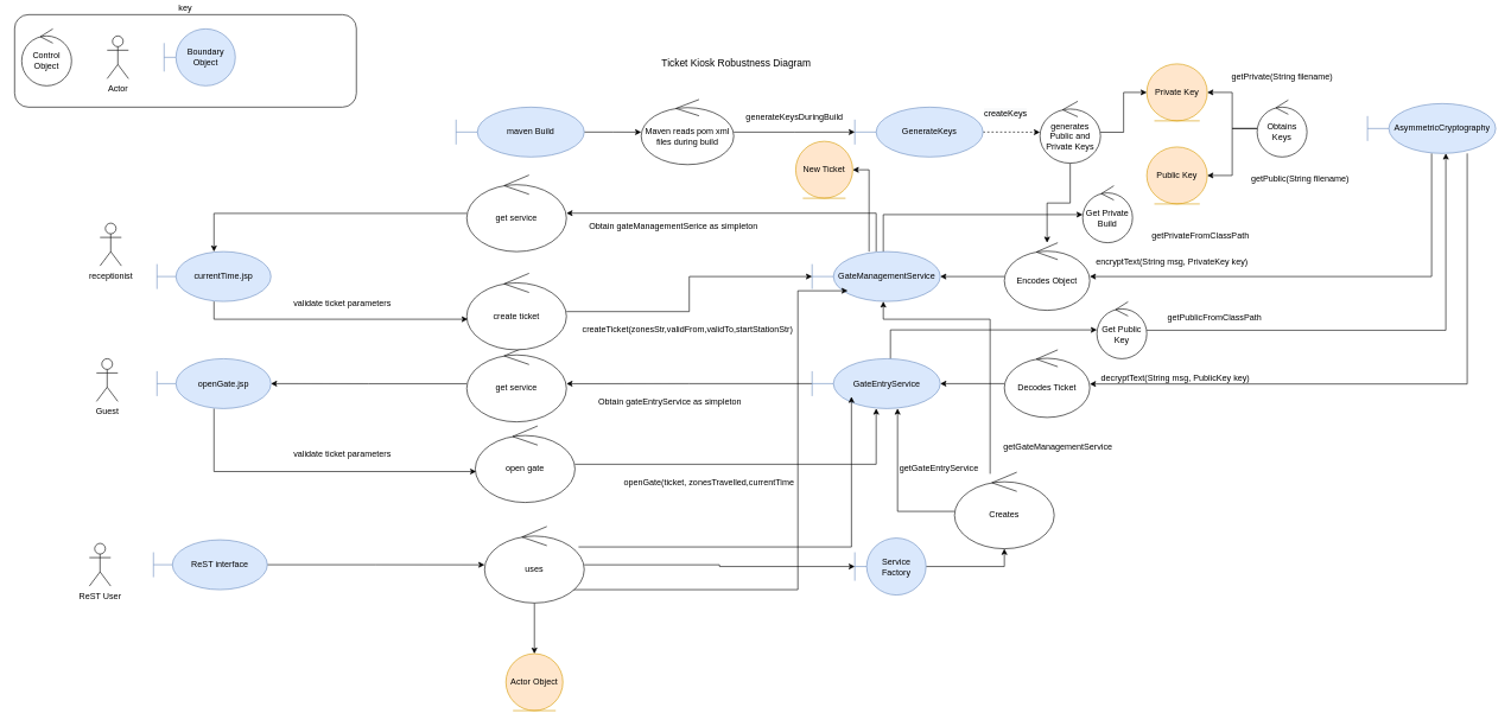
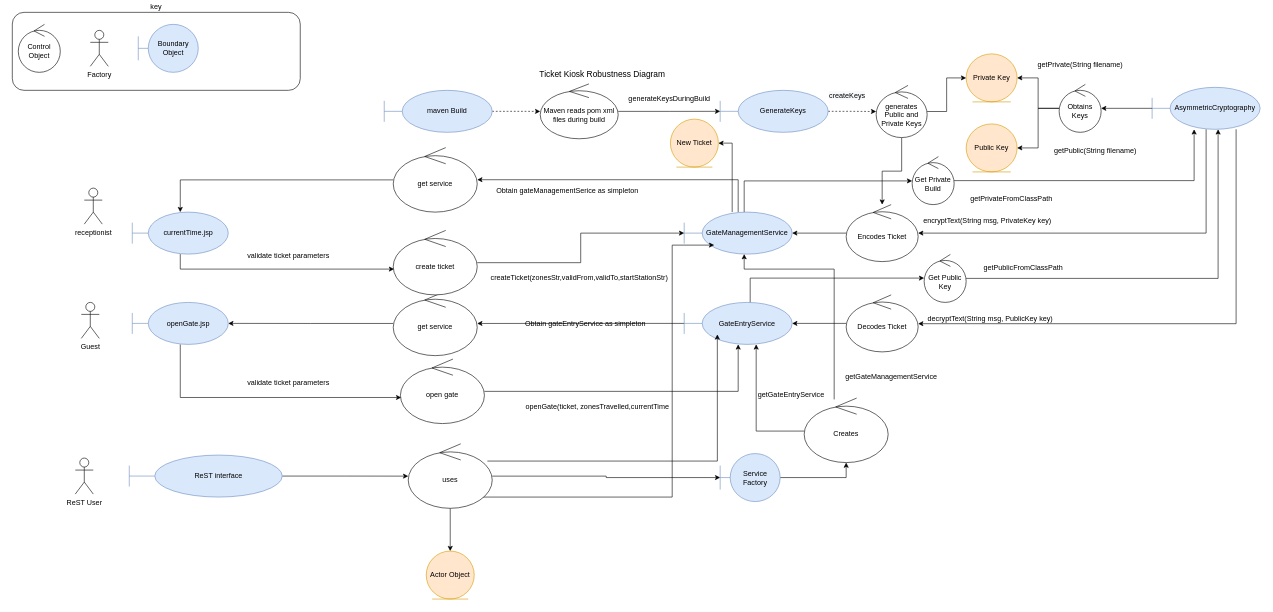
- <mxCell id="10" value="Ticket Kiosk Robustness Diagram" style="text;html=1;resizable=0;points=[];autosize=1;align=left;verticalAlign=top;spacingTop=-4;fontSize=14;" parent="1" vertex="1"><mxGeometry x="927" y="78" width="190" height="20" as="geometry" /></mxCell>
+ <mxCell id="10" value="Ticket Kiosk Robustness Diagram" style="text;html=1;resizable=0;points=[];autosize=1;align=left;verticalAlign=top;spacingTop=-4;fontSize=14;" parent="1" vertex="1"><mxGeometry x="897" y="113" width="190" height="20" as="geometry" /></mxCell>
- <mxCell id="4" value="Actor" style="shape=umlActor;verticalLabelPosition=bottom;labelBackgroundColor=#ffffff;verticalAlign=top;html=1;" parent="1" vertex="1"><mxGeometry x="150" y="50" width="30" height="60" as="geometry" /></mxCell>
+ <mxCell id="4" value="Factory" style="shape=umlActor;verticalLabelPosition=bottom;labelBackgroundColor=#ffffff;verticalAlign=top;html=1;" parent="1" vertex="1"><mxGeometry x="150" y="50" width="30" height="60" as="geometry" /></mxCell>
+ <mxCell id="49" style="edgeStyle=orthogonalEdgeStyle;rounded=0;orthogonalLoop=1;jettySize=auto;html=1;" parent="1" source="25" target="48" edge="1"><mxGeometry relative="1" as="geometry"><mxPoint x="1920" y="180" as="sourcePoint" /><mxPoint x="1695" y="129.286" as="targetPoint" /></mxGeometry></mxCell>
- <mxCell id="26" style="edgeStyle=orthogonalEdgeStyle;rounded=0;orthogonalLoop=1;jettySize=auto;html=1;" parent="1" source="27" target="32" edge="1"><mxGeometry relative="1" as="geometry" /></mxCell>
+ <mxCell id="26" style="edgeStyle=orthogonalEdgeStyle;rounded=0;orthogonalLoop=1;jettySize=auto;html=1;dashed=1;" parent="1" source="27" target="32" edge="1"><mxGeometry relative="1" as="geometry" /></mxCell>
+ <mxCell id="35" style="edgeStyle=orthogonalEdgeStyle;rounded=0;orthogonalLoop=1;jettySize=auto;html=1;" parent="1" source="36" target="25" edge="1"><mxGeometry relative="1" as="geometry"><Array as="points"><mxPoint x="1990" y="301" /></Array></mxGeometry></mxCell>
- <mxCell id="43" value="Encodes Object" style="ellipse;shape=umlControl;whiteSpace=wrap;html=1;" parent="1" vertex="1"><mxGeometry x="1410" y="340.5" width="120" height="95" as="geometry" /></mxCell>
+ <mxCell id="43" value="Encodes Ticket" style="ellipse;shape=umlControl;whiteSpace=wrap;html=1;" parent="1" vertex="1"><mxGeometry x="1410" y="340.5" width="120" height="95" as="geometry" /></mxCell>
- <mxCell id="68" value="&lt;span&gt;Obtain gateEntryService as simpleton&lt;/span&gt;" style="text;html=1;align=center;verticalAlign=middle;resizable=0;points=[];autosize=1;" parent="1" vertex="1"><mxGeometry x="830" y="553.5" width="220" height="20" as="geometry" /></mxCell>
+ <mxCell id="68" value="&lt;span&gt;Obtain gateEntryService as simpleton&lt;/span&gt;" style="text;html=1;align=center;verticalAlign=middle;resizable=0;points=[];autosize=1;" parent="1" vertex="1"><mxGeometry x="865" y="528.5" width="220" height="20" as="geometry" /></mxCell>
- <mxCell id="29" value="ReST interface" style="shape=umlBoundary;whiteSpace=wrap;html=1;fillColor=#dae8fc;strokeColor=#6c8ebf;" parent="1" vertex="1"><mxGeometry x="215" y="758" width="160" height="70" as="geometry" /></mxCell>
+ <mxCell id="29" value="ReST interface" style="shape=umlBoundary;whiteSpace=wrap;html=1;fillColor=#dae8fc;strokeColor=#6c8ebf;" parent="1" vertex="1"><mxGeometry x="215" y="758" width="255" height="70" as="geometry" /></mxCell>
